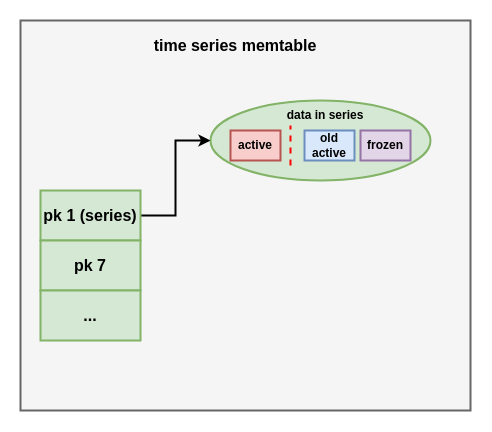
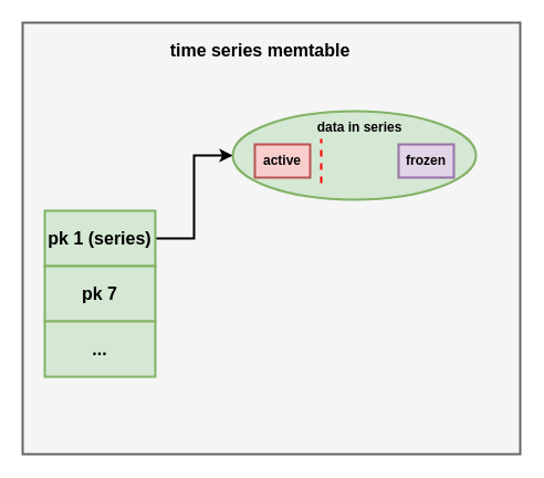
- <mxCell id="8" value="&lt;div&gt;old&lt;/div&gt;&lt;div&gt;active&lt;br&gt;&lt;/div&gt;" style="rounded=0;whiteSpace=wrap;html=1;fontStyle=1;strokeWidth=2;fillColor=#dae8fc;strokeColor=#6c8ebf;" parent="1" vertex="1"><mxGeometry x="304" y="130" width="50" height="30" as="geometry" /></mxCell>
